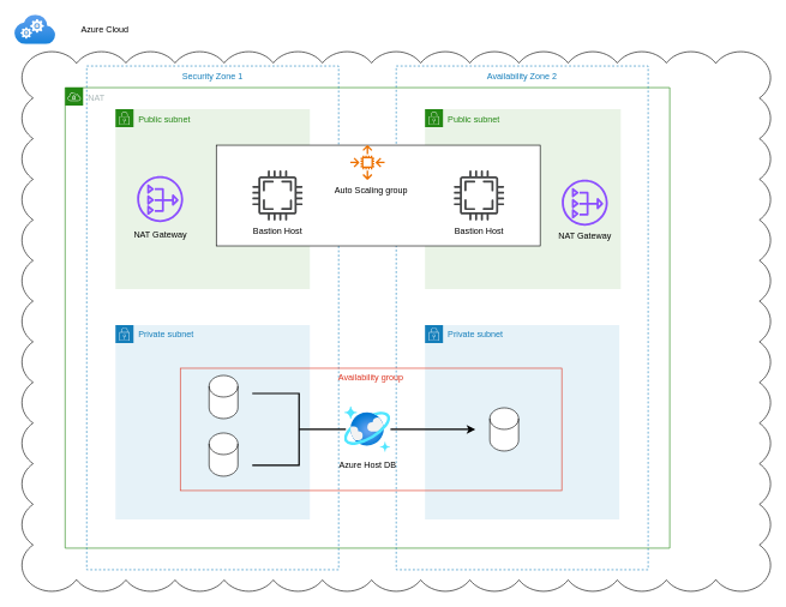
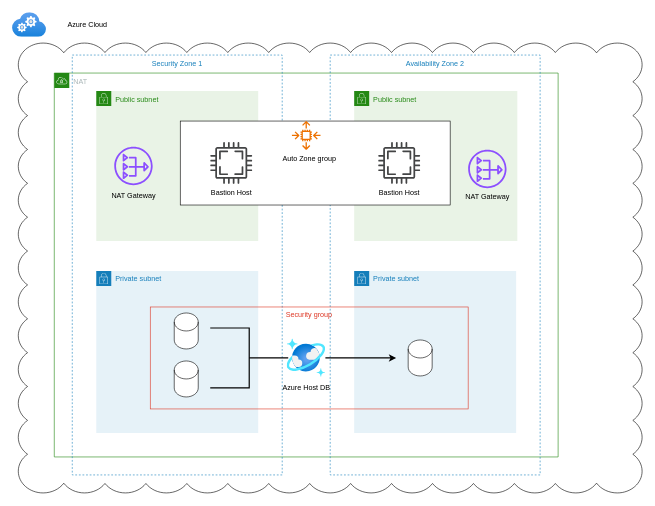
- <mxCell id="18" value="Auto Scaling group" style="text;html=1;align=center;verticalAlign=middle;resizable=0;points=[];autosize=1;strokeColor=none;fillColor=none;" vertex="1" parent="5"><mxGeometry x="365" y="128" width="120" height="30" as="geometry" /></mxCell>
+ <mxCell id="18" value="Auto Zone group" style="text;html=1;align=center;verticalAlign=middle;resizable=0;points=[];autosize=1;strokeColor=none;fillColor=none;" vertex="1" parent="5"><mxGeometry x="365" y="128" width="120" height="30" as="geometry" /></mxCell>
- <mxCell id="19" value="Availability group" style="fillColor=none;strokeColor=#DD3522;verticalAlign=top;fontStyle=0;fontColor=#DD3522;whiteSpace=wrap;html=1;" vertex="1" parent="5"><mxGeometry x="160" y="390" width="530" height="170" as="geometry" /></mxCell>
+ <mxCell id="19" value="Security group" style="fillColor=none;strokeColor=#DD3522;verticalAlign=top;fontStyle=0;fontColor=#DD3522;whiteSpace=wrap;html=1;" vertex="1" parent="5"><mxGeometry x="160" y="390" width="530" height="170" as="geometry" /></mxCell>
